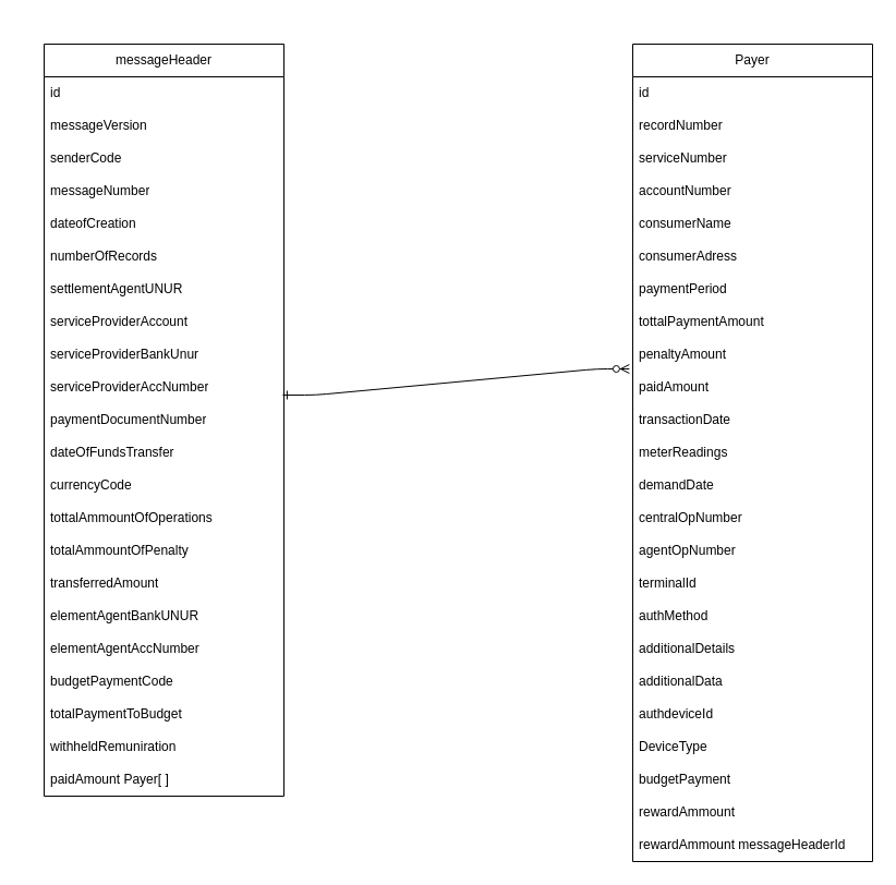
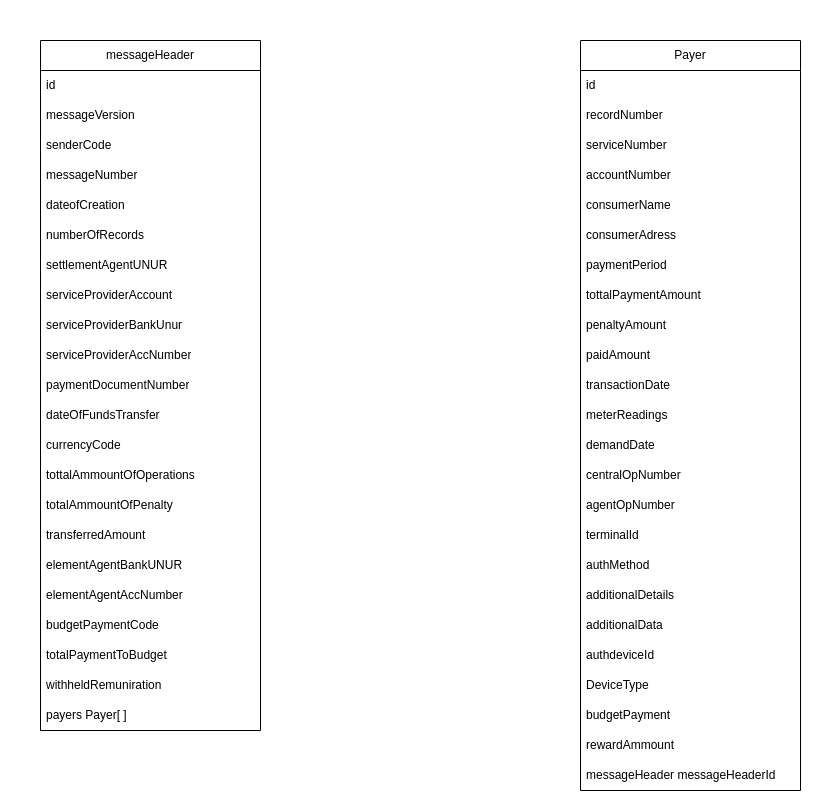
- <mxCell id="2" value="" style="edgeStyle=entityRelationEdgeStyle;endArrow=ERzeroToMany;startArrow=ERone;endFill=1;startFill=0;exitX=0.995;exitY=0.733;exitDx=0;exitDy=0;exitPerimeter=0;entryX=-0.014;entryY=-0.067;entryDx=0;entryDy=0;entryPerimeter=0;" parent="1" source="14" target="37" edge="1"><mxGeometry width="100" height="100" relative="1" as="geometry"><mxPoint x="400" y="600" as="sourcePoint" /><mxPoint x="550" y="25" as="targetPoint" /></mxGeometry></mxCell>
- <mxCell id="26" value="paidAmount Payer[ ]" style="text;strokeColor=none;fillColor=none;align=left;verticalAlign=middle;spacingLeft=4;spacingRight=4;overflow=hidden;points=[[0,0.5],[1,0.5]];portConstraint=eastwest;rotatable=0;whiteSpace=wrap;html=1;" vertex="1" parent="4"><mxGeometry y="660" width="220" height="30" as="geometry" /></mxCell>
+ <mxCell id="26" value="payers Payer[ ]" style="text;strokeColor=none;fillColor=none;align=left;verticalAlign=middle;spacingLeft=4;spacingRight=4;overflow=hidden;points=[[0,0.5],[1,0.5]];portConstraint=eastwest;rotatable=0;whiteSpace=wrap;html=1;" vertex="1" parent="4"><mxGeometry y="660" width="220" height="30" as="geometry" /></mxCell>
- <mxCell id="51" value="rewardAmmount messageHeaderId" style="text;strokeColor=none;fillColor=none;align=left;verticalAlign=middle;spacingLeft=4;spacingRight=4;overflow=hidden;points=[[0,0.5],[1,0.5]];portConstraint=eastwest;rotatable=0;whiteSpace=wrap;html=1;" vertex="1" parent="27"><mxGeometry y="720" width="220" height="30" as="geometry" /></mxCell>
+ <mxCell id="51" value="messageHeader messageHeaderId" style="text;strokeColor=none;fillColor=none;align=left;verticalAlign=middle;spacingLeft=4;spacingRight=4;overflow=hidden;points=[[0,0.5],[1,0.5]];portConstraint=eastwest;rotatable=0;whiteSpace=wrap;html=1;" vertex="1" parent="27"><mxGeometry y="720" width="220" height="30" as="geometry" /></mxCell>
